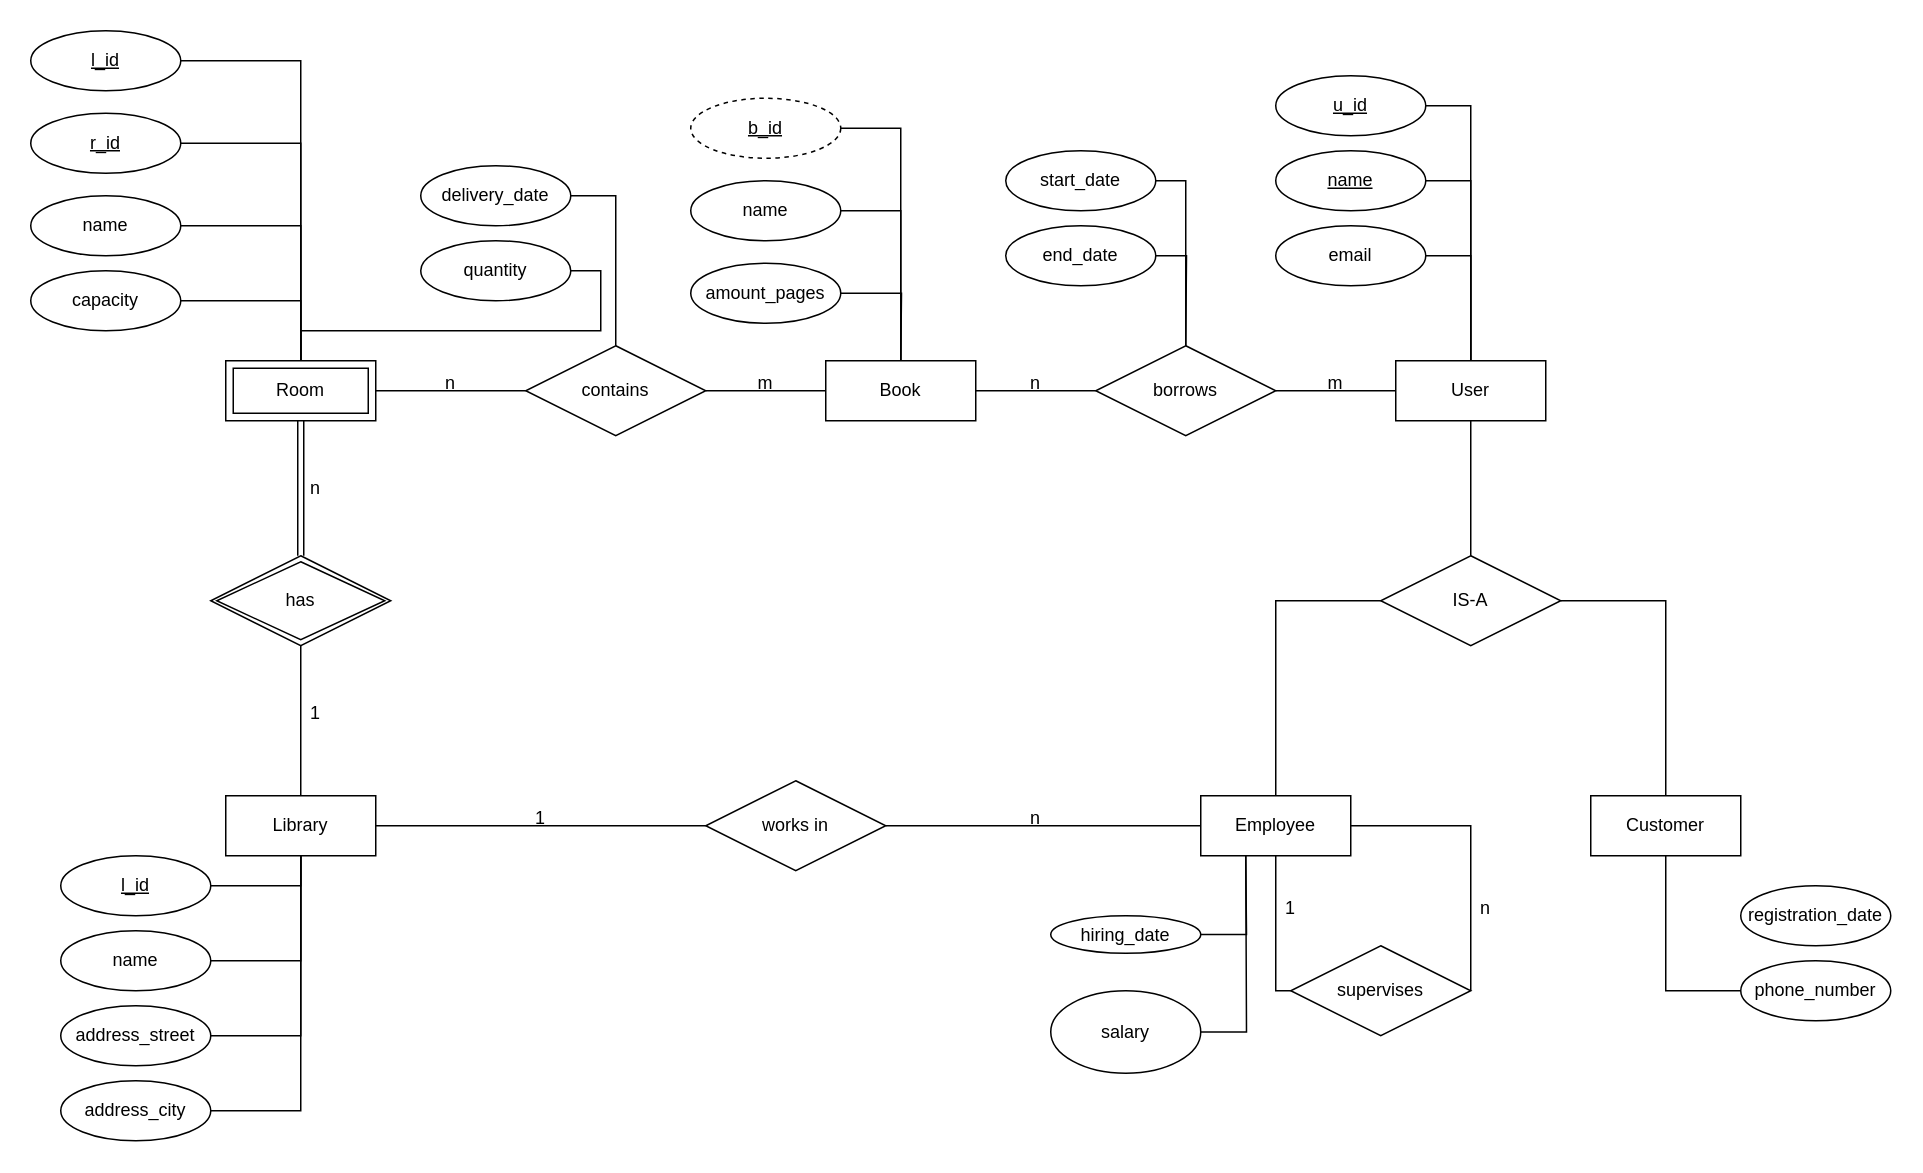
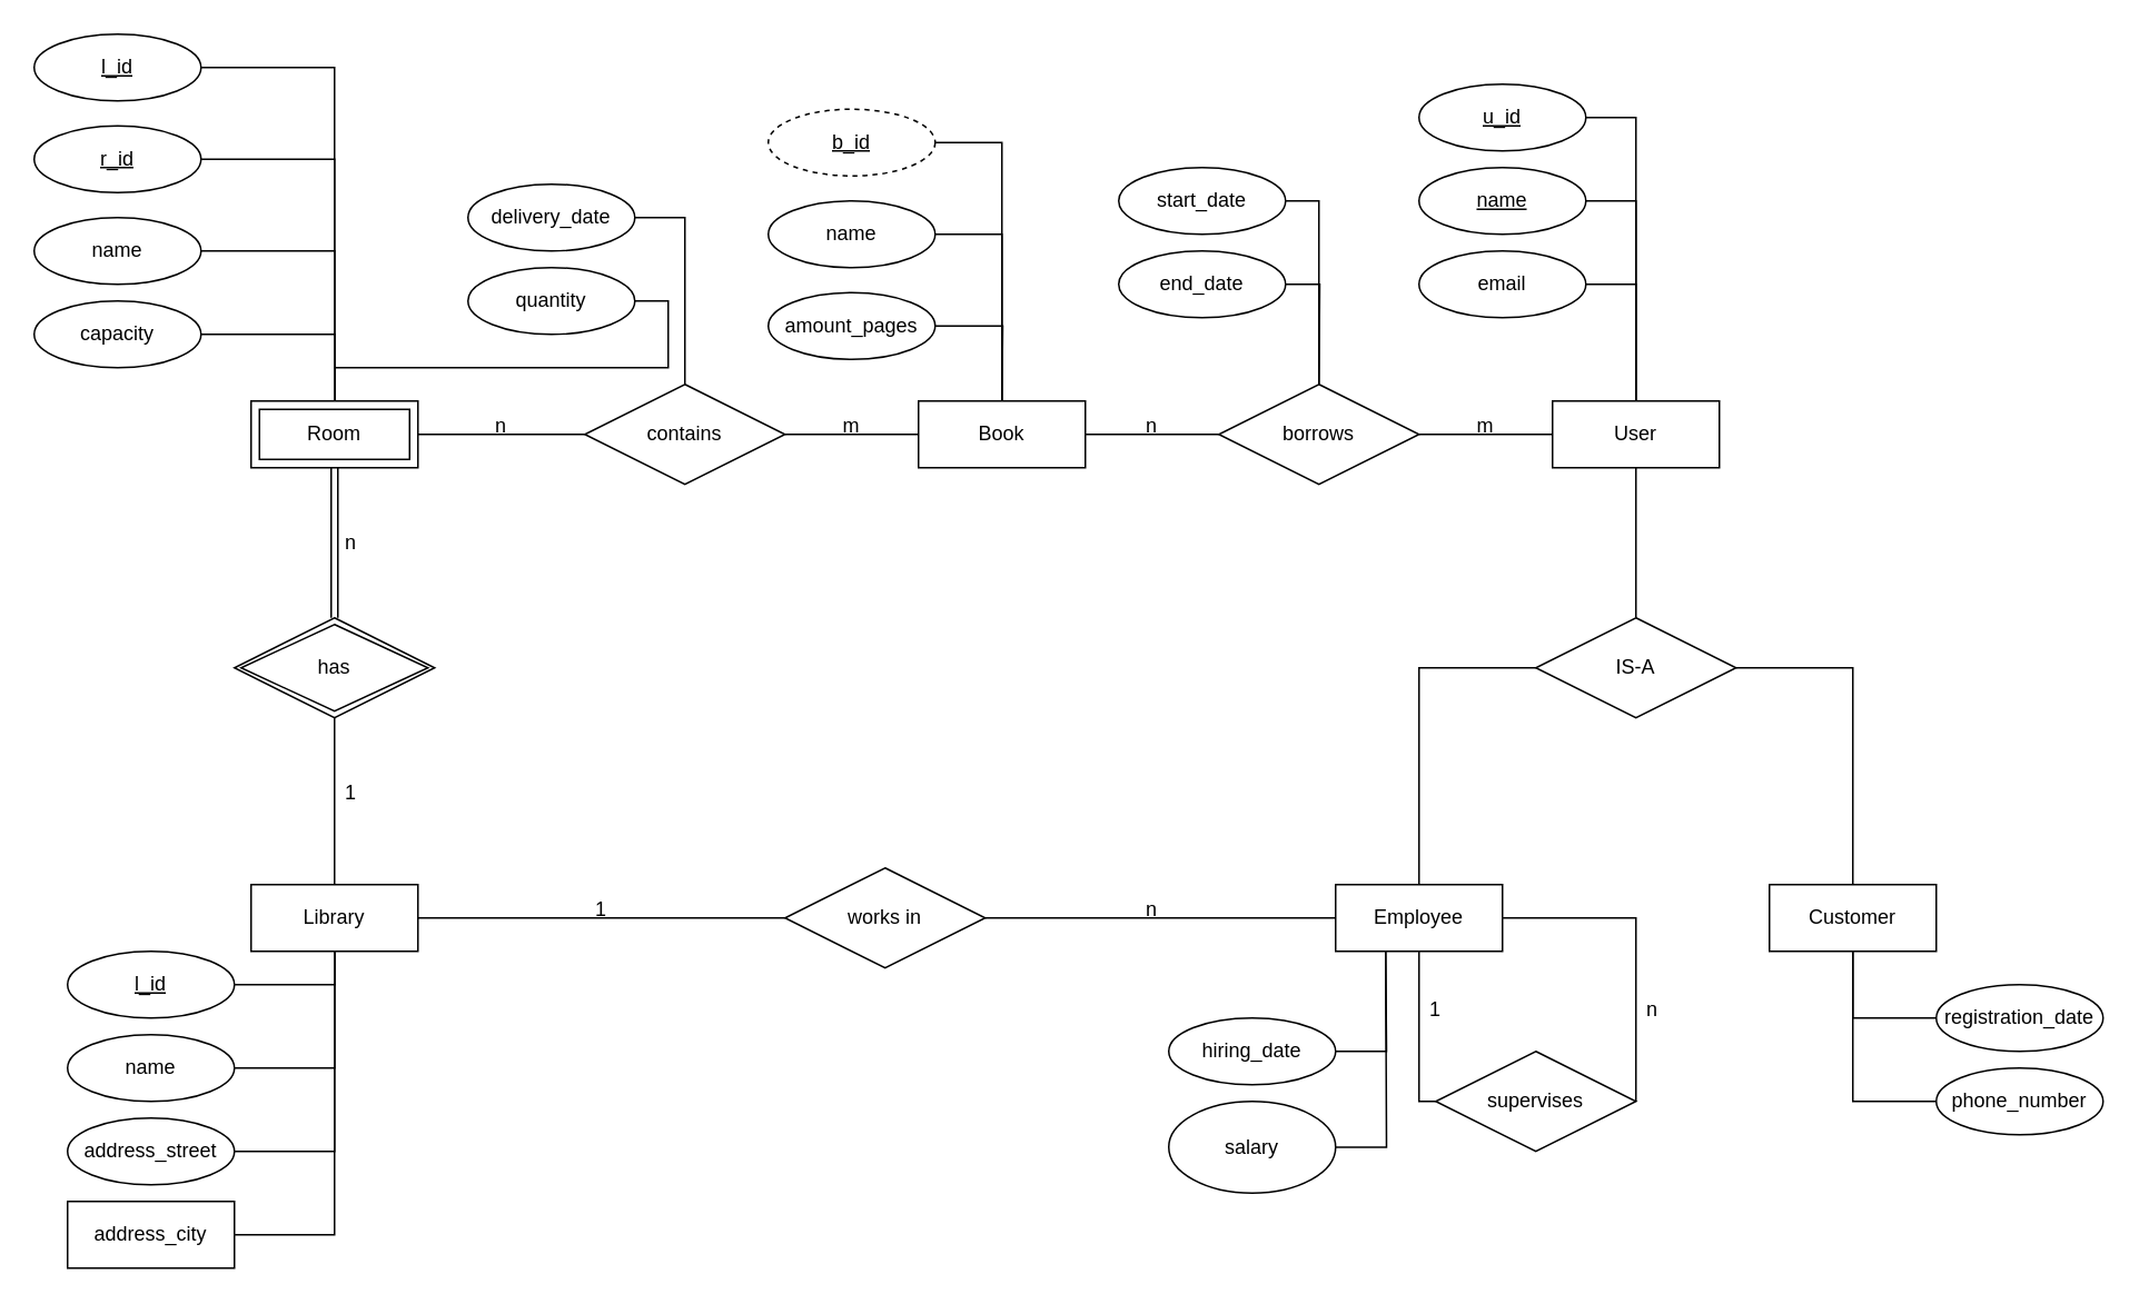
+ <mxCell id="69" style="edgeStyle=orthogonalEdgeStyle;rounded=0;orthogonalLoop=1;jettySize=auto;html=1;exitX=0;exitY=0.5;exitDx=0;exitDy=0;entryX=0.5;entryY=1;entryDx=0;entryDy=0;endArrow=none;endFill=0;" parent="1" source="70" target="12" edge="1"><mxGeometry relative="1" as="geometry" /></mxCell>
- <mxCell id="68" value="hiring_date" style="ellipse;whiteSpace=wrap;html=1;align=center;rounded=0;shadow=0;labelBorderColor=none;sketch=0;gradientColor=none;" parent="1" vertex="1"><mxGeometry x="700" y="610" width="100" height="25" as="geometry" /></mxCell>
+ <mxCell id="68" value="hiring_date" style="ellipse;whiteSpace=wrap;html=1;align=center;rounded=0;shadow=0;labelBorderColor=none;sketch=0;gradientColor=none;" parent="1" vertex="1"><mxGeometry x="700" y="610" width="100" height="40" as="geometry" /></mxCell>
- <mxCell id="45" value="address_city" style="ellipse;whiteSpace=wrap;html=1;align=center;rounded=0;shadow=0;labelBorderColor=none;sketch=0;gradientColor=none;" parent="1" vertex="1"><mxGeometry x="40" y="720" width="100" height="40" as="geometry" /></mxCell>
+ <mxCell id="45" value="address_city" style="whiteSpace=wrap;html=1;align=center;shadow=0;labelBorderColor=none;sketch=0;gradientColor=none;rounded=0;" parent="1" vertex="1"><mxGeometry x="40" y="720" width="100" height="40" as="geometry" /></mxCell>
